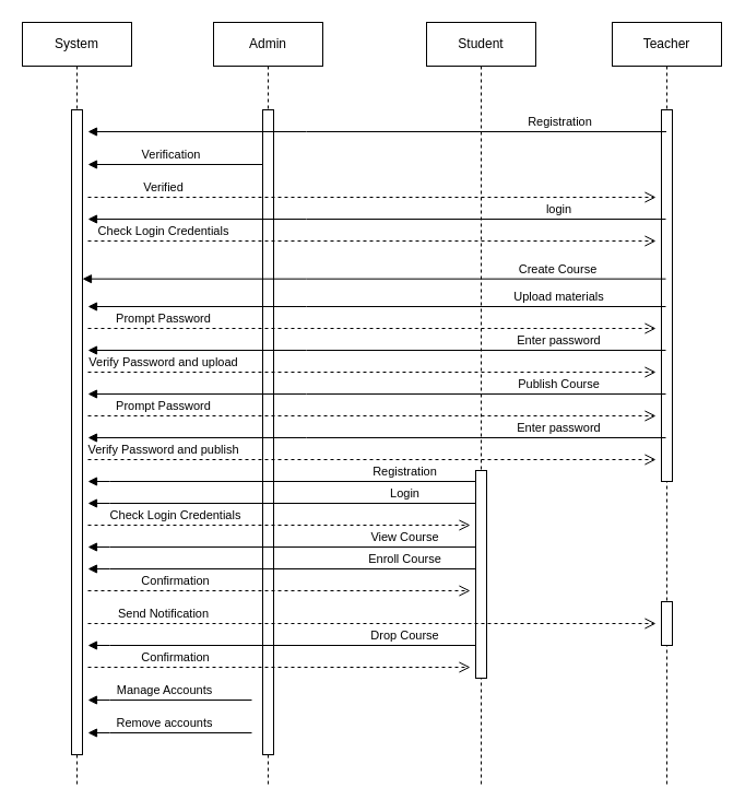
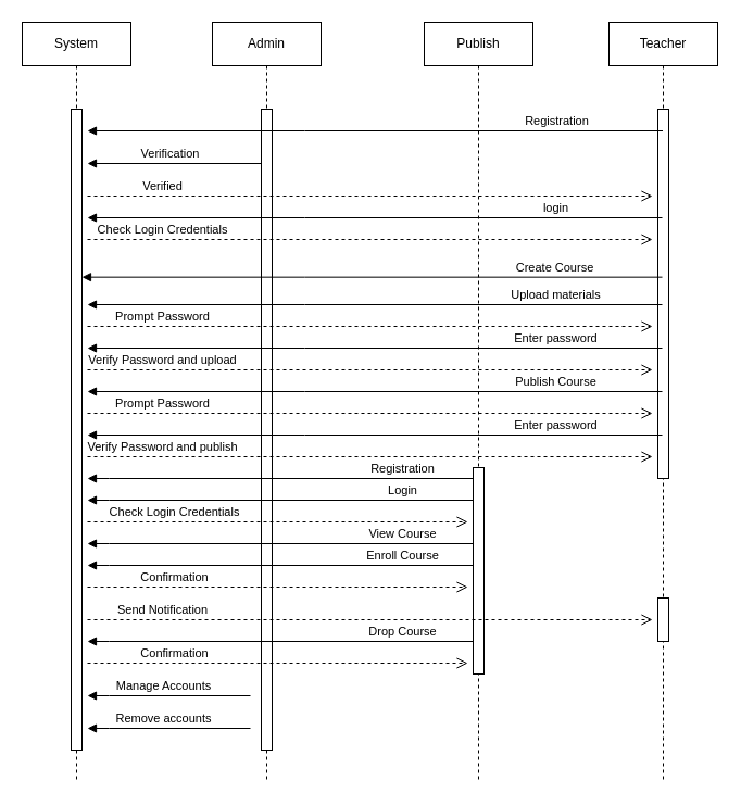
- <mxCell id="7" value="Student" style="shape=umlLifeline;perimeter=lifelinePerimeter;whiteSpace=wrap;html=1;container=0;dropTarget=0;collapsible=0;recursiveResize=0;outlineConnect=0;portConstraint=eastwest;newEdgeStyle={&quot;edgeStyle&quot;:&quot;elbowEdgeStyle&quot;,&quot;elbow&quot;:&quot;vertical&quot;,&quot;curved&quot;:0,&quot;rounded&quot;:0};" vertex="1" parent="1"><mxGeometry x="390" y="20" width="100" height="700" as="geometry" /></mxCell>
+ <mxCell id="7" value="Publish" style="shape=umlLifeline;perimeter=lifelinePerimeter;whiteSpace=wrap;html=1;container=0;dropTarget=0;collapsible=0;recursiveResize=0;outlineConnect=0;portConstraint=eastwest;newEdgeStyle={&quot;edgeStyle&quot;:&quot;elbowEdgeStyle&quot;,&quot;elbow&quot;:&quot;vertical&quot;,&quot;curved&quot;:0,&quot;rounded&quot;:0};" vertex="1" parent="1"><mxGeometry x="390" y="20" width="100" height="700" as="geometry" /></mxCell>
